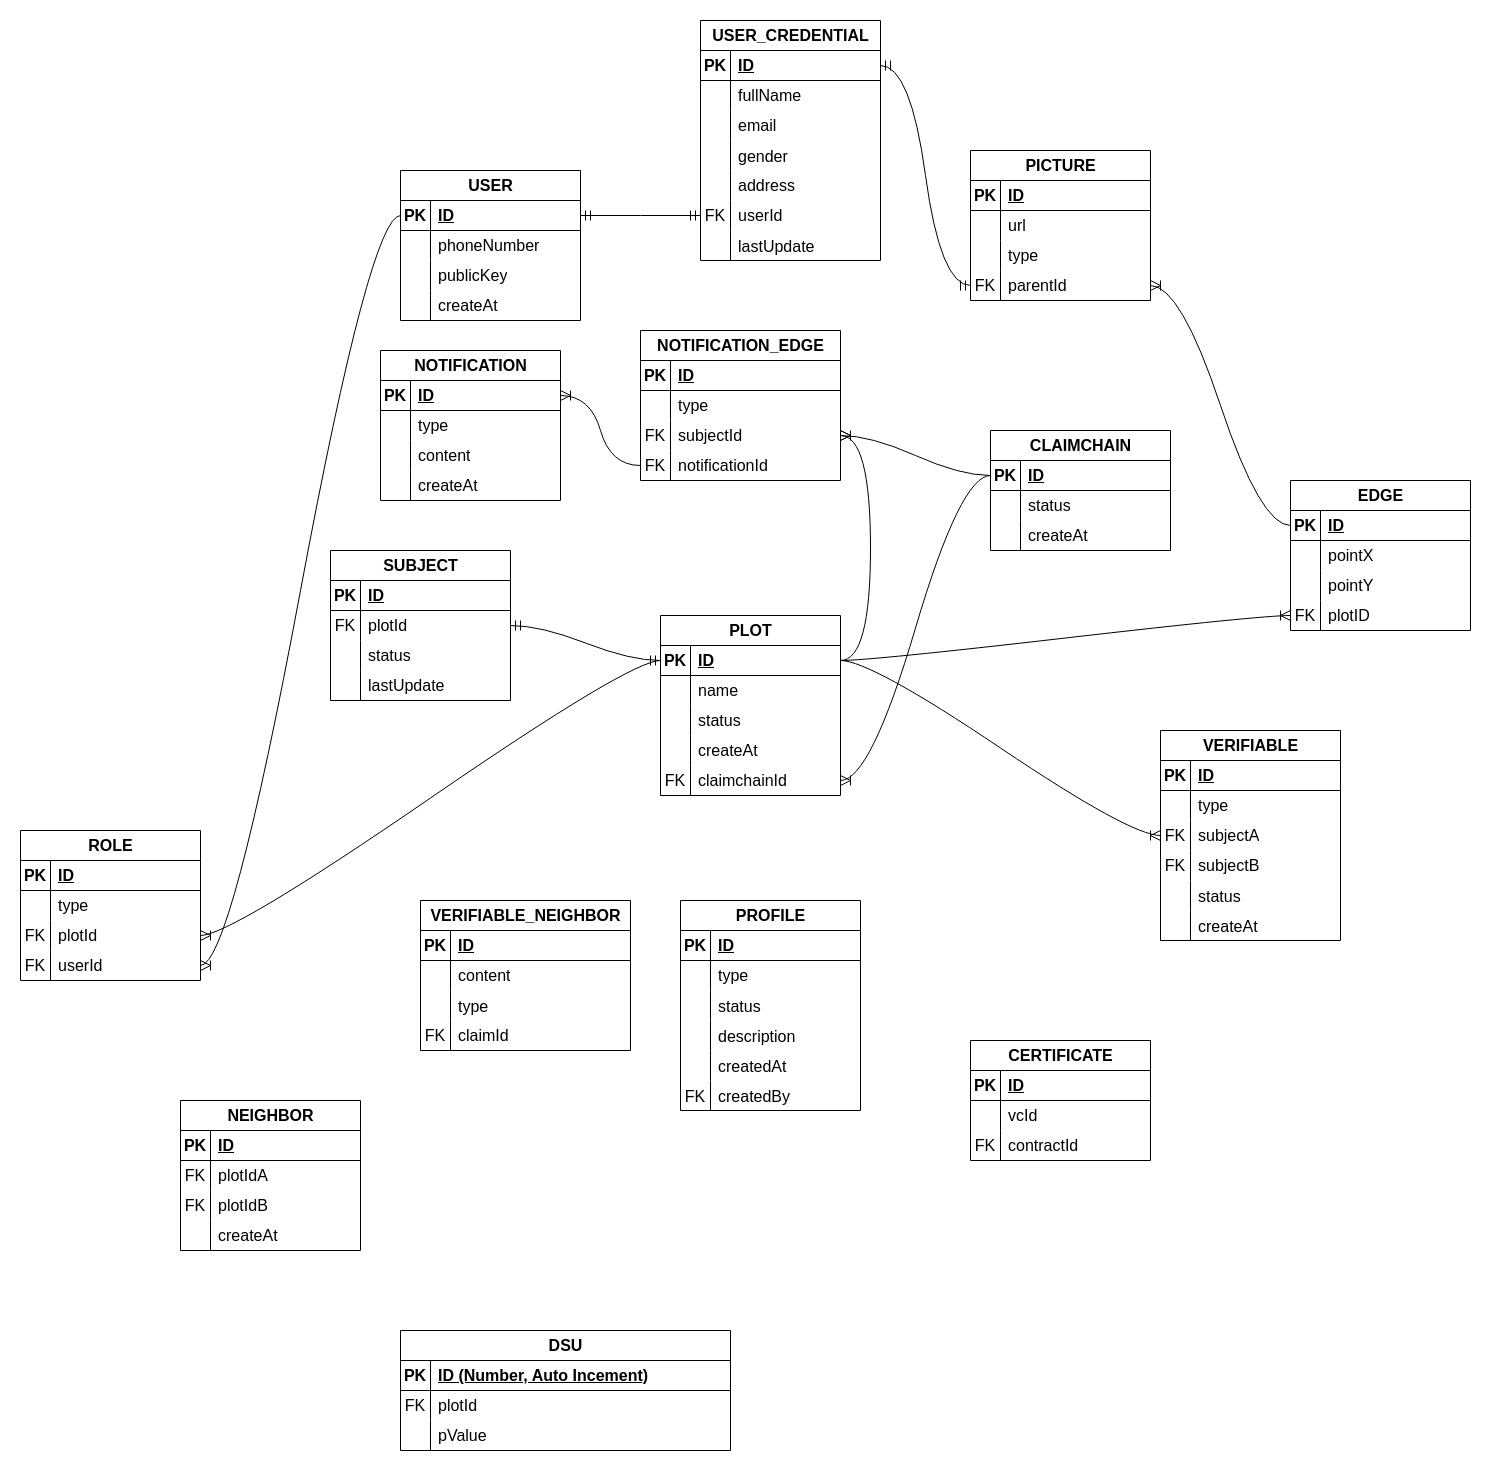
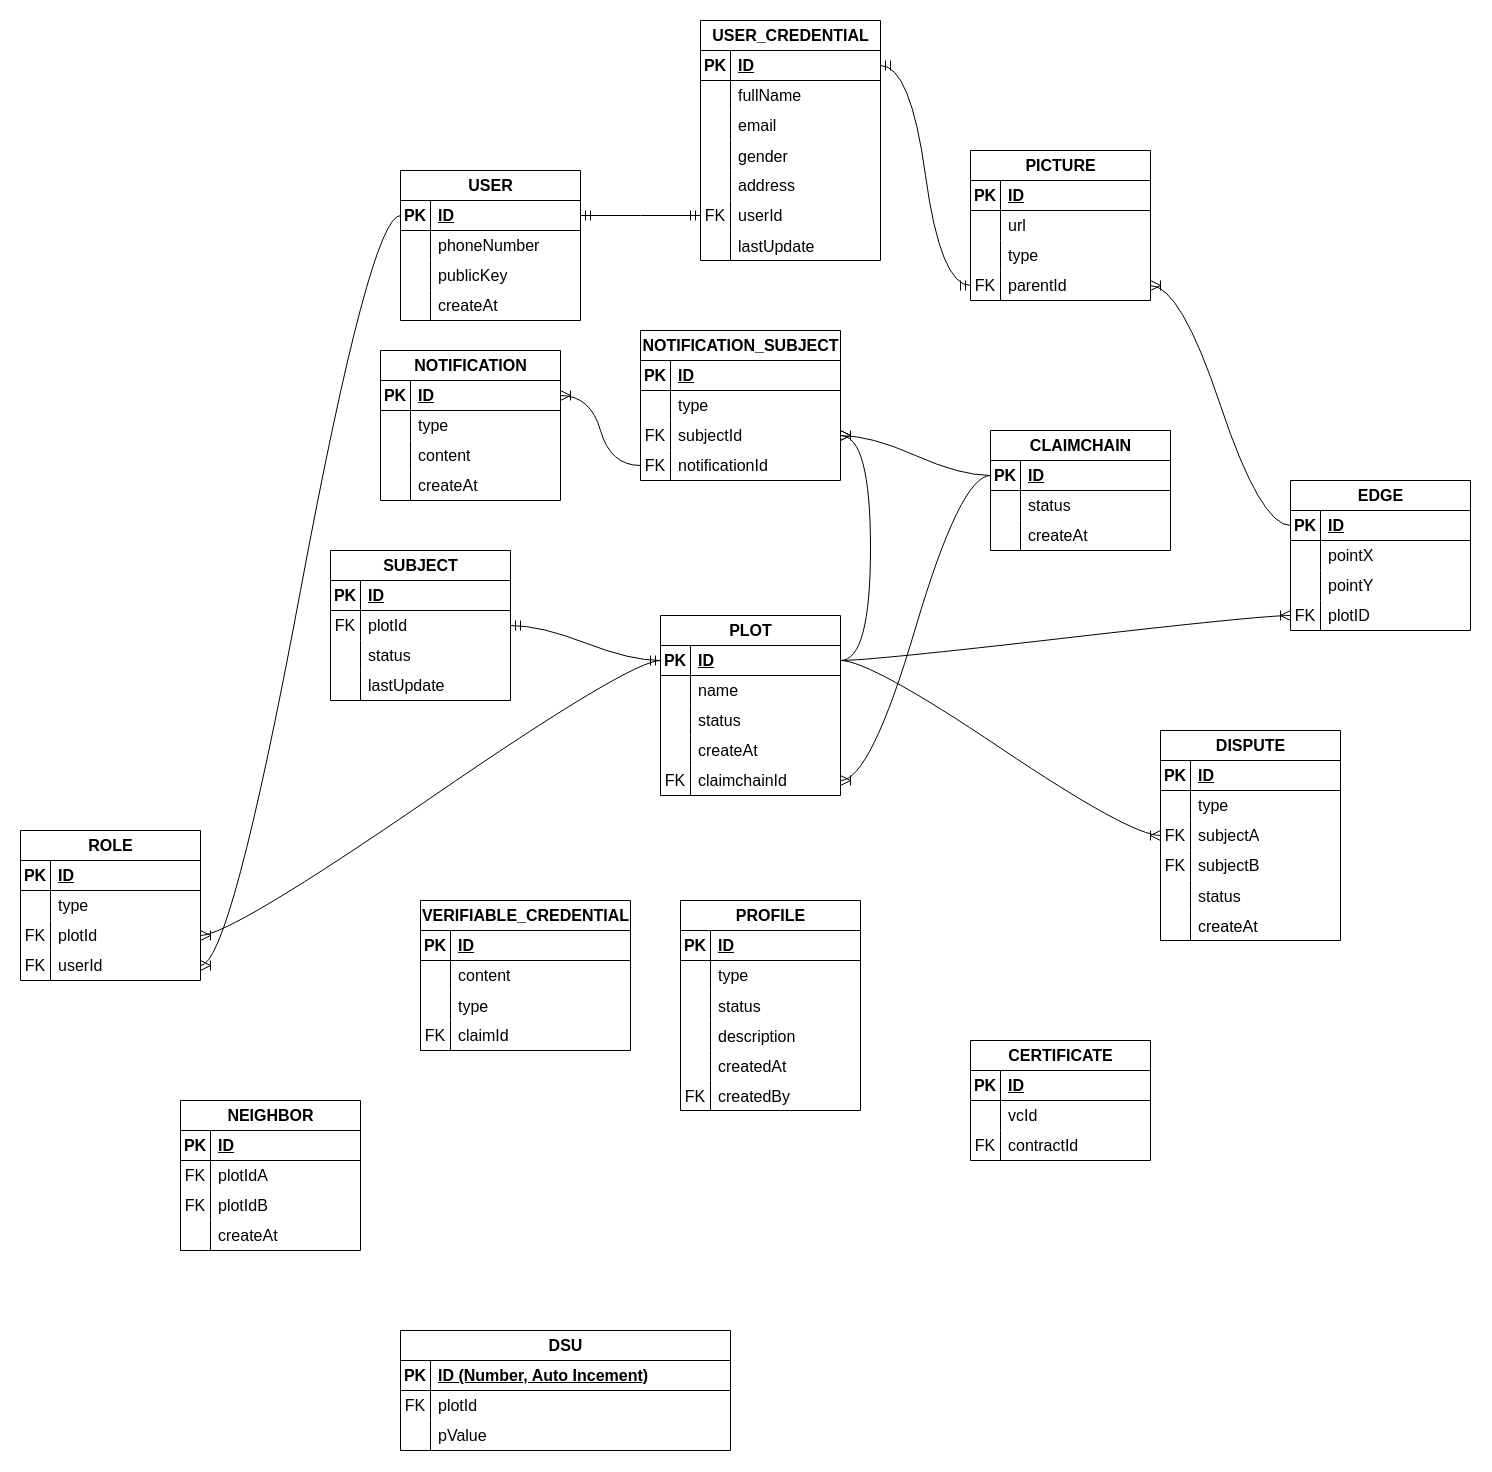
- <mxCell id="141" value="NOTIFICATION_EDGE" style="shape=table;startSize=30;container=1;collapsible=1;childLayout=tableLayout;fixedRows=1;rowLines=0;fontStyle=1;align=center;resizeLast=1;html=1;fontSize=16;" parent="1" vertex="1"><mxGeometry x="640" y="330" width="200" height="150" as="geometry" /></mxCell>
+ <mxCell id="141" value="NOTIFICATION_SUBJECT" style="shape=table;startSize=30;container=1;collapsible=1;childLayout=tableLayout;fixedRows=1;rowLines=0;fontStyle=1;align=center;resizeLast=1;html=1;fontSize=16;" parent="1" vertex="1"><mxGeometry x="640" y="330" width="200" height="150" as="geometry" /></mxCell>
- <mxCell id="108" value="VERIFIABLE" style="shape=table;startSize=30;container=1;collapsible=1;childLayout=tableLayout;fixedRows=1;rowLines=0;fontStyle=1;align=center;resizeLast=1;html=1;fontSize=16;" parent="1" vertex="1"><mxGeometry x="1160" y="730" width="180" height="210" as="geometry" /></mxCell>
+ <mxCell id="108" value="DISPUTE" style="shape=table;startSize=30;container=1;collapsible=1;childLayout=tableLayout;fixedRows=1;rowLines=0;fontStyle=1;align=center;resizeLast=1;html=1;fontSize=16;" parent="1" vertex="1"><mxGeometry x="1160" y="730" width="180" height="210" as="geometry" /></mxCell>
- <mxCell id="155" value="VERIFIABLE_NEIGHBOR" style="shape=table;startSize=30;container=1;collapsible=1;childLayout=tableLayout;fixedRows=1;rowLines=0;fontStyle=1;align=center;resizeLast=1;html=1;fontSize=16;" parent="1" vertex="1"><mxGeometry x="420" y="900" width="210" height="150" as="geometry" /></mxCell>
+ <mxCell id="155" value="VERIFIABLE_CREDENTIAL" style="shape=table;startSize=30;container=1;collapsible=1;childLayout=tableLayout;fixedRows=1;rowLines=0;fontStyle=1;align=center;resizeLast=1;html=1;fontSize=16;" parent="1" vertex="1"><mxGeometry x="420" y="900" width="210" height="150" as="geometry" /></mxCell>
